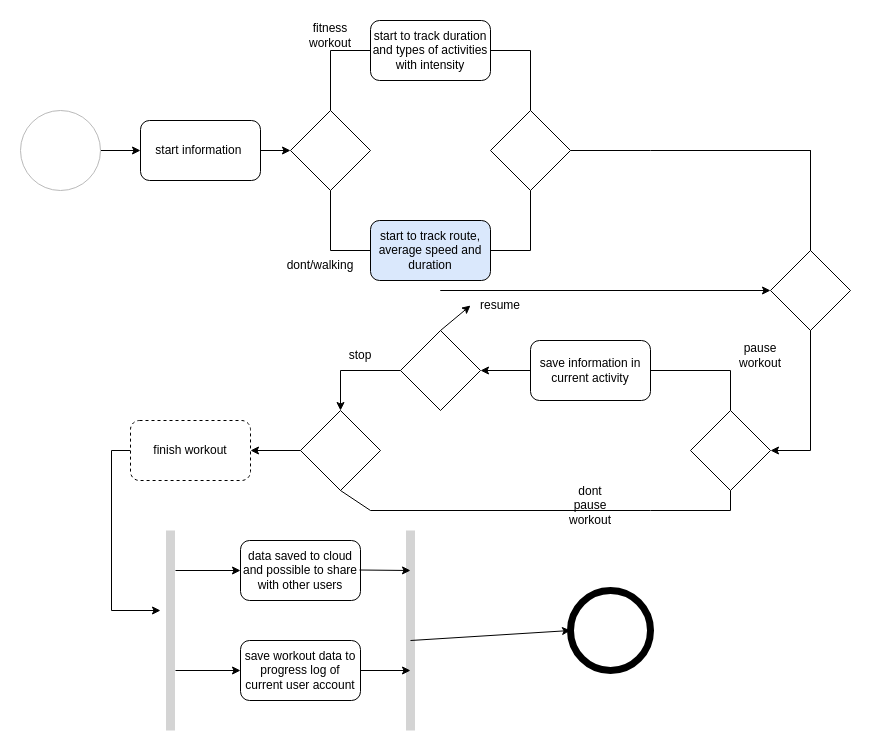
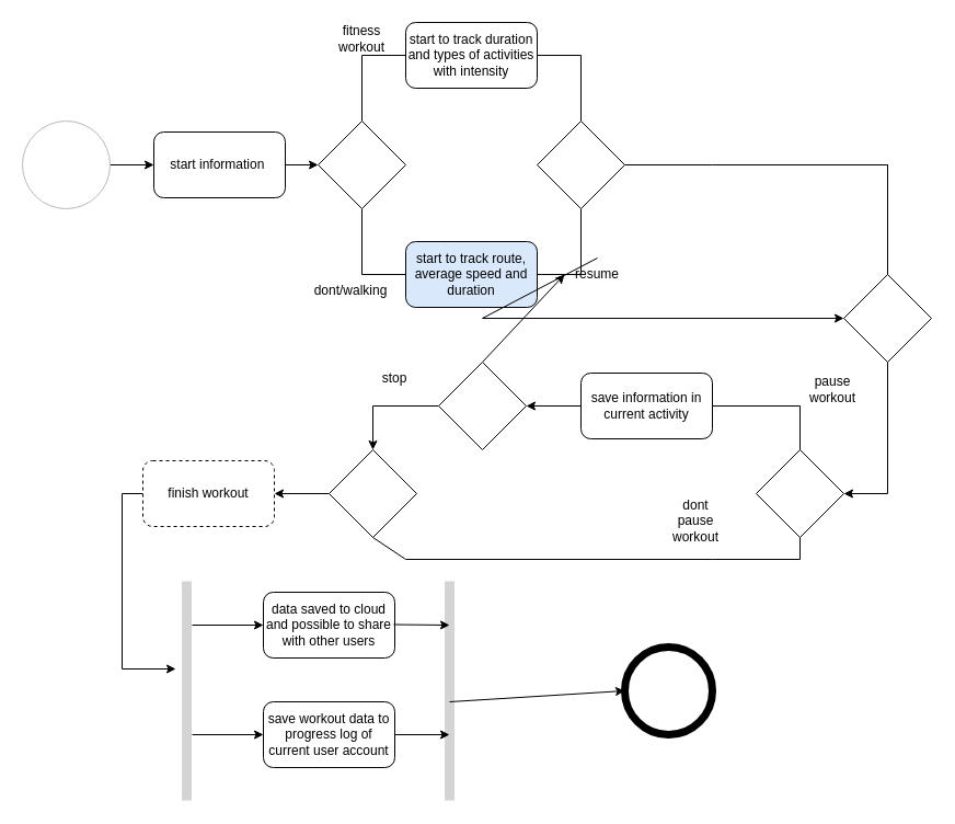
- <mxCell id="47" value="resume" style="text;html=1;align=center;verticalAlign=middle;whiteSpace=wrap;rounded=0;" vertex="1" parent="1"><mxGeometry x="470" y="290" width="60" height="30" as="geometry" /></mxCell>
+ <mxCell id="47" value="resume" style="text;html=1;align=center;verticalAlign=middle;whiteSpace=wrap;rounded=0;" vertex="1" parent="1"><mxGeometry x="515" y="235" width="60" height="30" as="geometry" /></mxCell>
- <mxCell id="48" value="stop" style="text;html=1;align=center;verticalAlign=middle;whiteSpace=wrap;rounded=0;" vertex="1" parent="1"><mxGeometry x="330" y="340" width="60" height="30" as="geometry" /></mxCell>
+ <mxCell id="48" value="stop" style="text;html=1;align=center;verticalAlign=middle;whiteSpace=wrap;rounded=0;" vertex="1" parent="1"><mxGeometry x="330" y="330" width="60" height="30" as="geometry" /></mxCell>
- <mxCell id="27" value="dont pause workout" style="text;html=1;align=center;verticalAlign=middle;whiteSpace=wrap;rounded=0;" vertex="1" parent="1"><mxGeometry x="560" y="490" width="60" height="30" as="geometry" /></mxCell>
+ <mxCell id="27" value="dont pause workout" style="text;html=1;align=center;verticalAlign=middle;whiteSpace=wrap;rounded=0;" vertex="1" parent="1"><mxGeometry x="605" y="460" width="60" height="30" as="geometry" /></mxCell>
